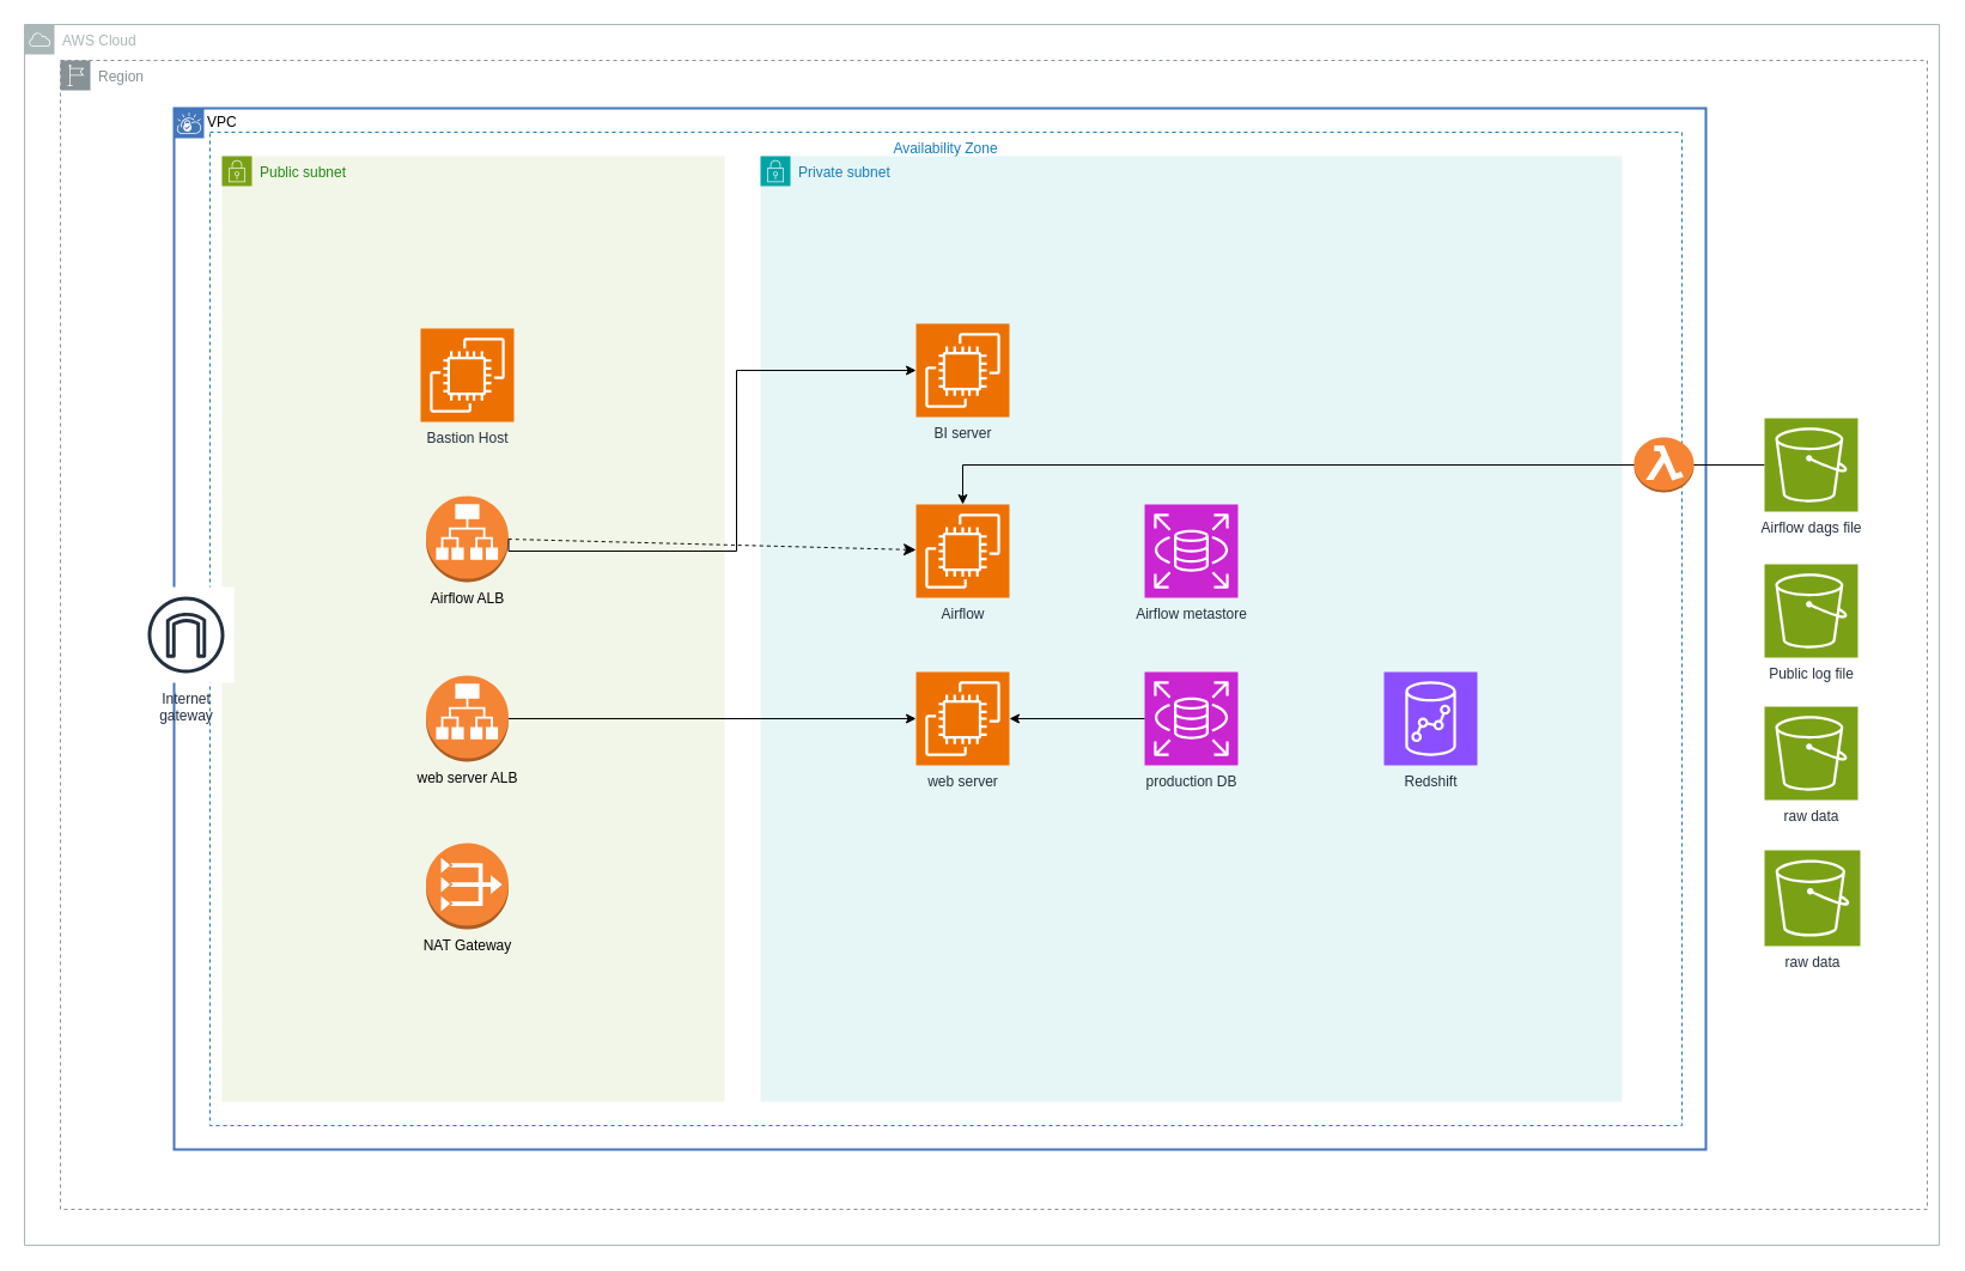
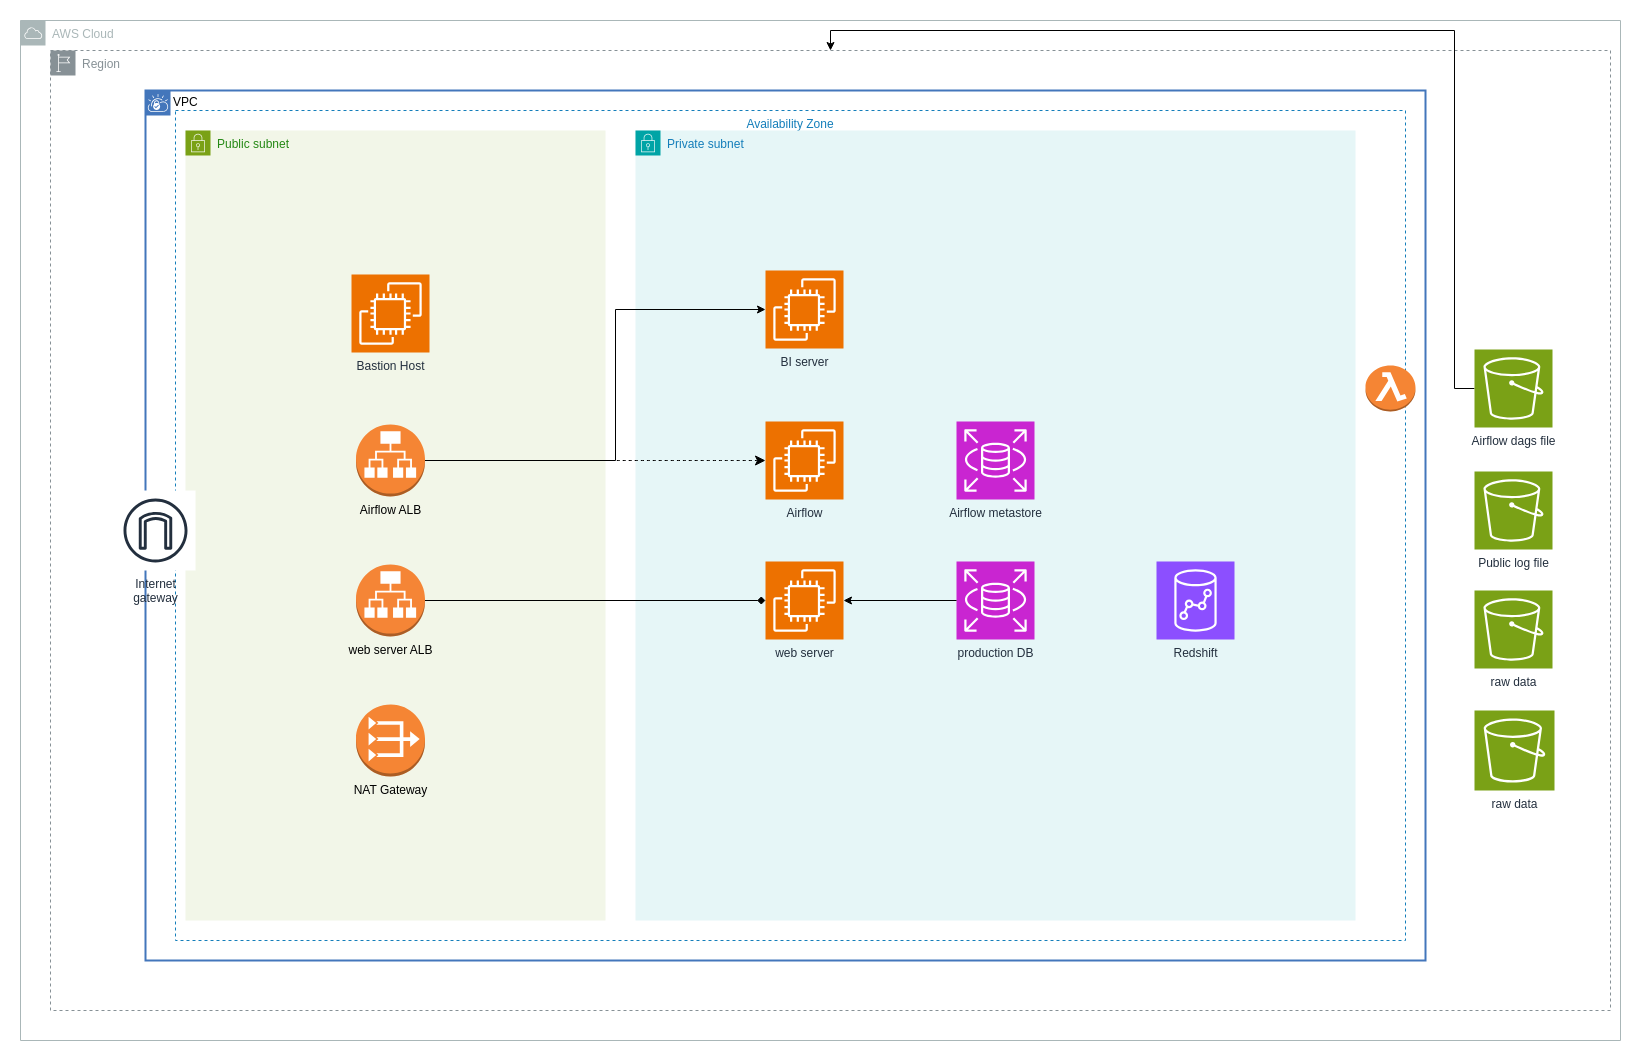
- <mxCell id="23" style="edgeStyle=orthogonalEdgeStyle;rounded=0;orthogonalLoop=1;jettySize=auto;html=1;exitX=0;exitY=0.5;exitDx=0;exitDy=0;exitPerimeter=0;entryX=0.5;entryY=0;entryDx=0;entryDy=0;entryPerimeter=0;" parent="1" source="24" target="13" edge="1"><mxGeometry relative="1" as="geometry" /></mxCell>
+ <mxCell id="23" style="edgeStyle=orthogonalEdgeStyle;rounded=0;orthogonalLoop=1;jettySize=auto;html=1;exitX=0;exitY=0.5;exitDx=0;exitDy=0;exitPerimeter=0;" parent="1" source="24" target="5" edge="1"><mxGeometry relative="1" as="geometry" /></mxCell>
- <mxCell id="9" value="Airflow ALB" style="outlineConnect=0;dashed=0;verticalLabelPosition=bottom;verticalAlign=top;align=center;html=1;shape=mxgraph.aws3.application_load_balancer;fillColor=#F58534;gradientColor=none;" parent="6" vertex="1"><mxGeometry x="170.5" y="284" width="69" height="72" as="geometry" /></mxCell>
+ <mxCell id="9" value="Airflow ALB" style="outlineConnect=0;dashed=0;verticalLabelPosition=bottom;verticalAlign=top;align=center;html=1;shape=mxgraph.aws3.application_load_balancer;fillColor=#F58534;gradientColor=none;" parent="6" vertex="1"><mxGeometry x="170.5" y="294" width="69" height="72" as="geometry" /></mxCell>
- <mxCell id="20" style="edgeStyle=orthogonalEdgeStyle;rounded=0;orthogonalLoop=1;jettySize=auto;html=1;exitX=1;exitY=0.5;exitDx=0;exitDy=0;exitPerimeter=0;entryX=0;entryY=0.5;entryDx=0;entryDy=0;entryPerimeter=0;" parent="1" source="8" target="14" edge="1"><mxGeometry relative="1" as="geometry" /></mxCell>
+ <mxCell id="20" style="edgeStyle=orthogonalEdgeStyle;rounded=0;orthogonalLoop=1;jettySize=auto;html=1;exitX=1;exitY=0.5;exitDx=0;exitDy=0;exitPerimeter=0;entryX=0;entryY=0.5;entryDx=0;entryDy=0;entryPerimeter=0;endArrow=diamond;" parent="1" source="8" target="14" edge="1"><mxGeometry relative="1" as="geometry" /></mxCell>
